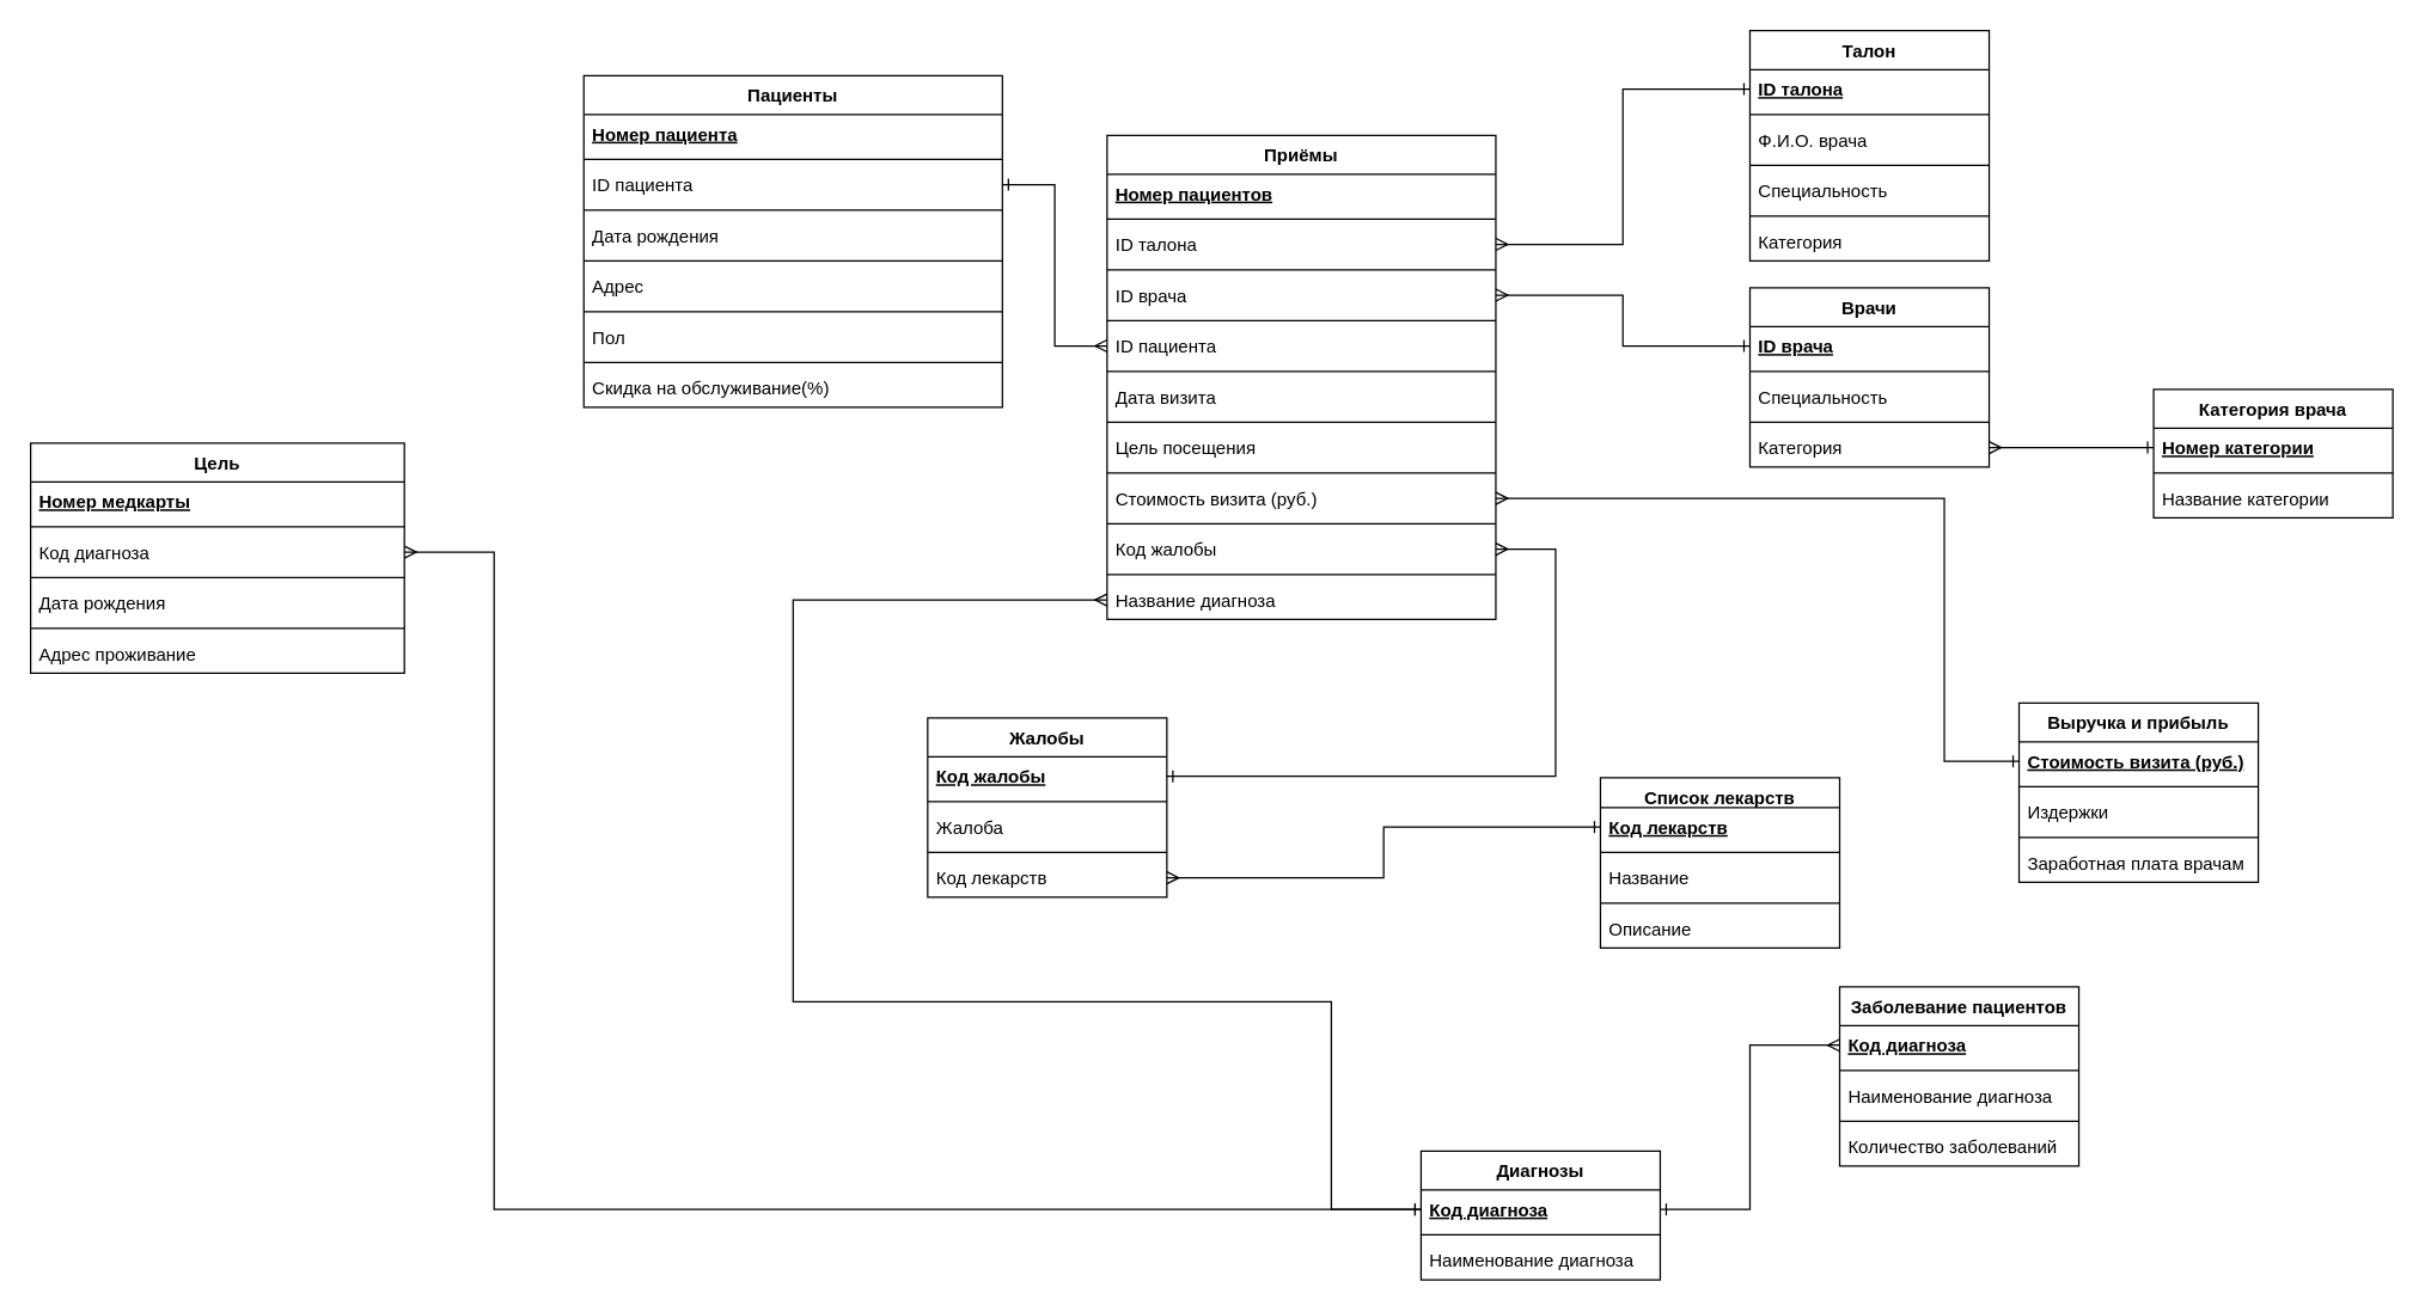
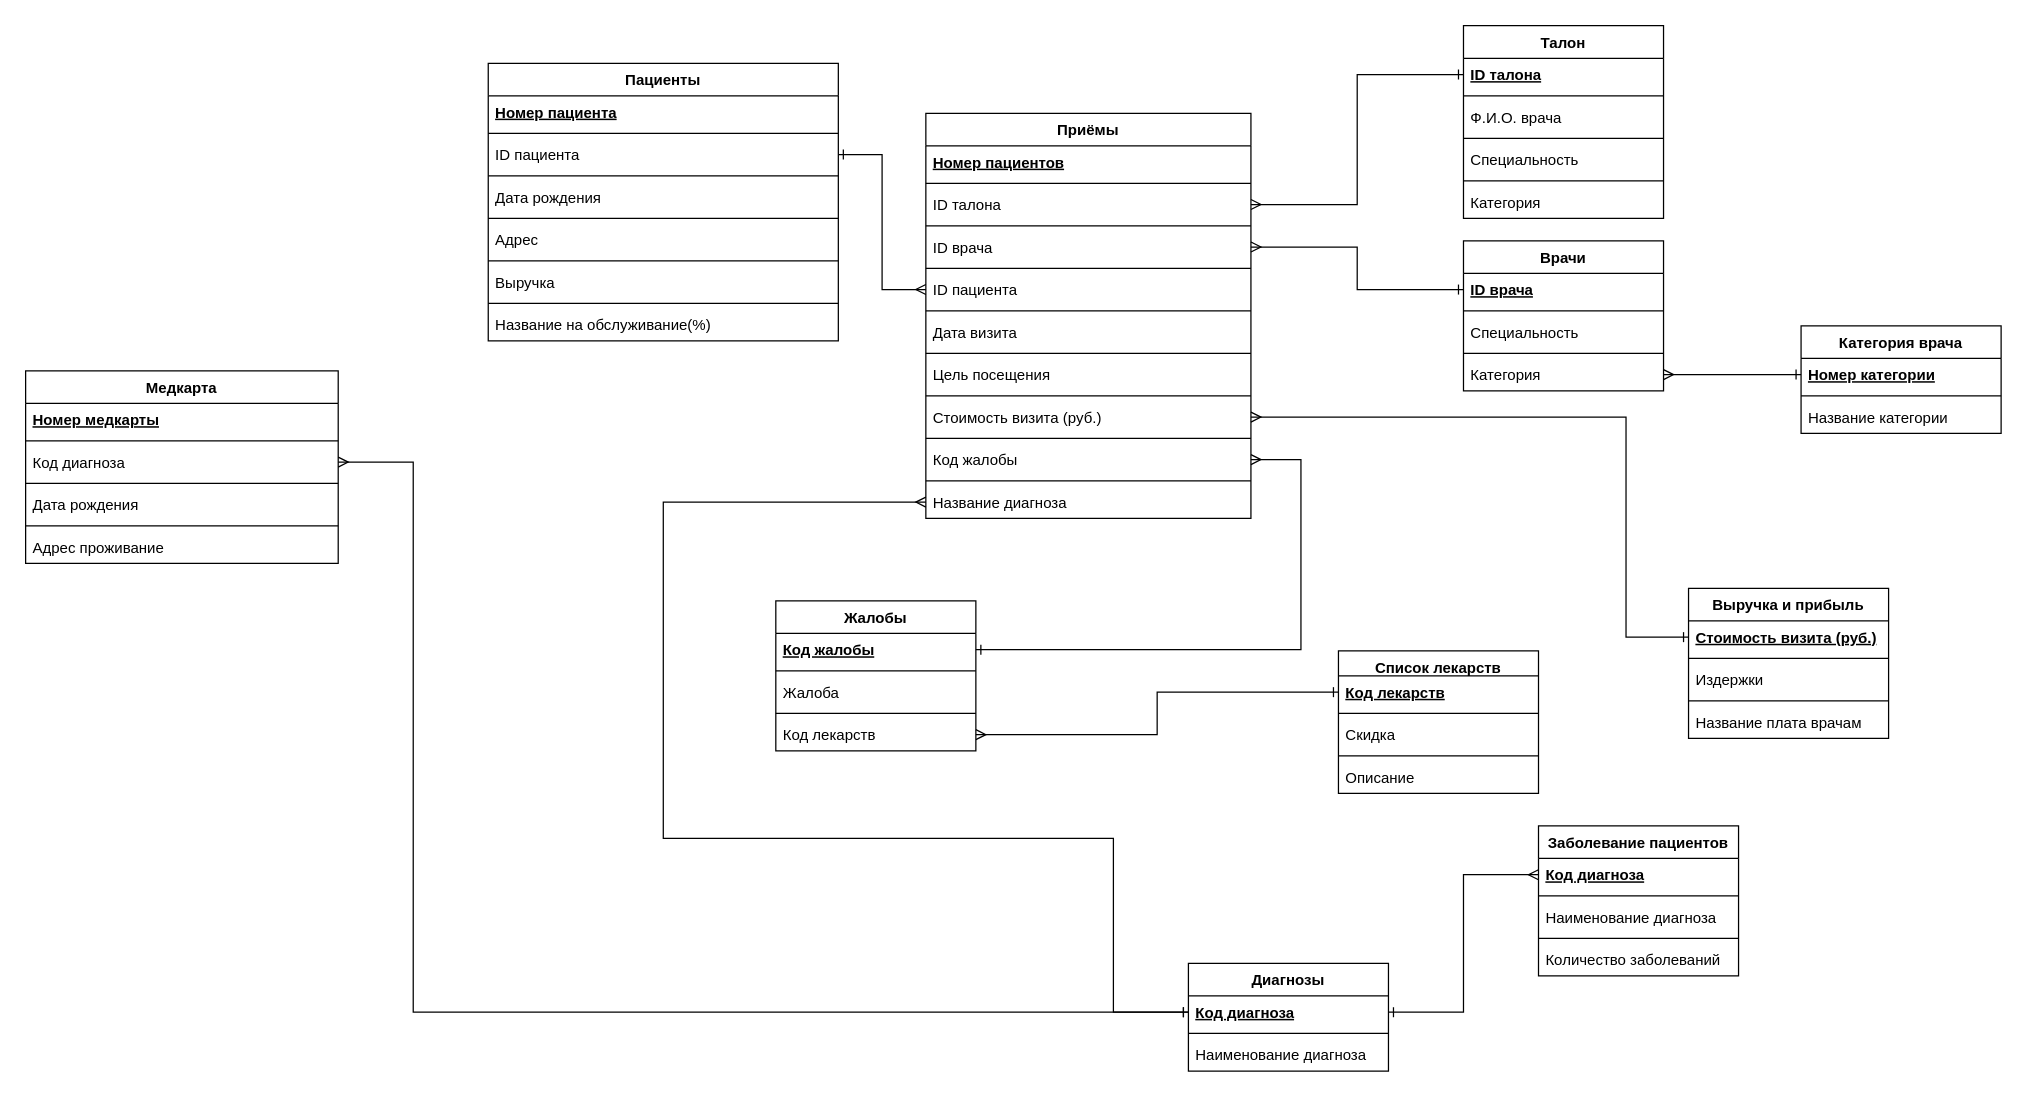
- <mxCell id="17" value="Пол" style="text;strokeColor=none;fillColor=none;align=left;verticalAlign=top;spacingLeft=4;spacingRight=4;overflow=hidden;rotatable=0;points=[[0,0.5],[1,0.5]];portConstraint=eastwest;" parent="8" vertex="1"><mxGeometry y="162" width="280" height="26" as="geometry" /></mxCell>
+ <mxCell id="17" value="Выручка" style="text;strokeColor=none;fillColor=none;align=left;verticalAlign=top;spacingLeft=4;spacingRight=4;overflow=hidden;rotatable=0;points=[[0,0.5],[1,0.5]];portConstraint=eastwest;" parent="8" vertex="1"><mxGeometry y="162" width="280" height="26" as="geometry" /></mxCell>
- <mxCell id="19" value="Скидка на обслуживание(%)" style="text;strokeColor=none;fillColor=none;align=left;verticalAlign=top;spacingLeft=4;spacingRight=4;overflow=hidden;rotatable=0;points=[[0,0.5],[1,0.5]];portConstraint=eastwest;" parent="8" vertex="1"><mxGeometry y="196" width="280" height="26" as="geometry" /></mxCell>
+ <mxCell id="19" value="Название на обслуживание(%)" style="text;strokeColor=none;fillColor=none;align=left;verticalAlign=top;spacingLeft=4;spacingRight=4;overflow=hidden;rotatable=0;points=[[0,0.5],[1,0.5]];portConstraint=eastwest;" parent="8" vertex="1"><mxGeometry y="196" width="280" height="26" as="geometry" /></mxCell>
- <mxCell id="42" value="Цель" style="swimlane;fontStyle=1;align=center;verticalAlign=top;childLayout=stackLayout;horizontal=1;startSize=26;horizontalStack=0;resizeParent=1;resizeParentMax=0;resizeLast=0;collapsible=1;marginBottom=0;" parent="1" vertex="1"><mxGeometry x="20" y="296" width="250" height="154" as="geometry" /></mxCell>
+ <mxCell id="42" value="Медкарта" style="swimlane;fontStyle=1;align=center;verticalAlign=top;childLayout=stackLayout;horizontal=1;startSize=26;horizontalStack=0;resizeParent=1;resizeParentMax=0;resizeLast=0;collapsible=1;marginBottom=0;" parent="1" vertex="1"><mxGeometry x="20" y="296" width="250" height="154" as="geometry" /></mxCell>
- <mxCell id="69" value="Заработная плата врачам" style="text;strokeColor=none;fillColor=none;align=left;verticalAlign=top;spacingLeft=4;spacingRight=4;overflow=hidden;rotatable=0;points=[[0,0.5],[1,0.5]];portConstraint=eastwest;" parent="64" vertex="1"><mxGeometry y="94" width="160" height="26" as="geometry" /></mxCell>
+ <mxCell id="69" value="Название плата врачам" style="text;strokeColor=none;fillColor=none;align=left;verticalAlign=top;spacingLeft=4;spacingRight=4;overflow=hidden;rotatable=0;points=[[0,0.5],[1,0.5]];portConstraint=eastwest;" parent="64" vertex="1"><mxGeometry y="94" width="160" height="26" as="geometry" /></mxCell>
- <mxCell id="89" value="Название" style="text;strokeColor=none;fillColor=none;align=left;verticalAlign=top;spacingLeft=4;spacingRight=4;overflow=hidden;rotatable=0;points=[[0,0.5],[1,0.5]];portConstraint=eastwest;" parent="86" vertex="1"><mxGeometry y="54" width="160" height="26" as="geometry" /></mxCell>
+ <mxCell id="89" value="Скидка" style="text;strokeColor=none;fillColor=none;align=left;verticalAlign=top;spacingLeft=4;spacingRight=4;overflow=hidden;rotatable=0;points=[[0,0.5],[1,0.5]];portConstraint=eastwest;" parent="86" vertex="1"><mxGeometry y="54" width="160" height="26" as="geometry" /></mxCell>
